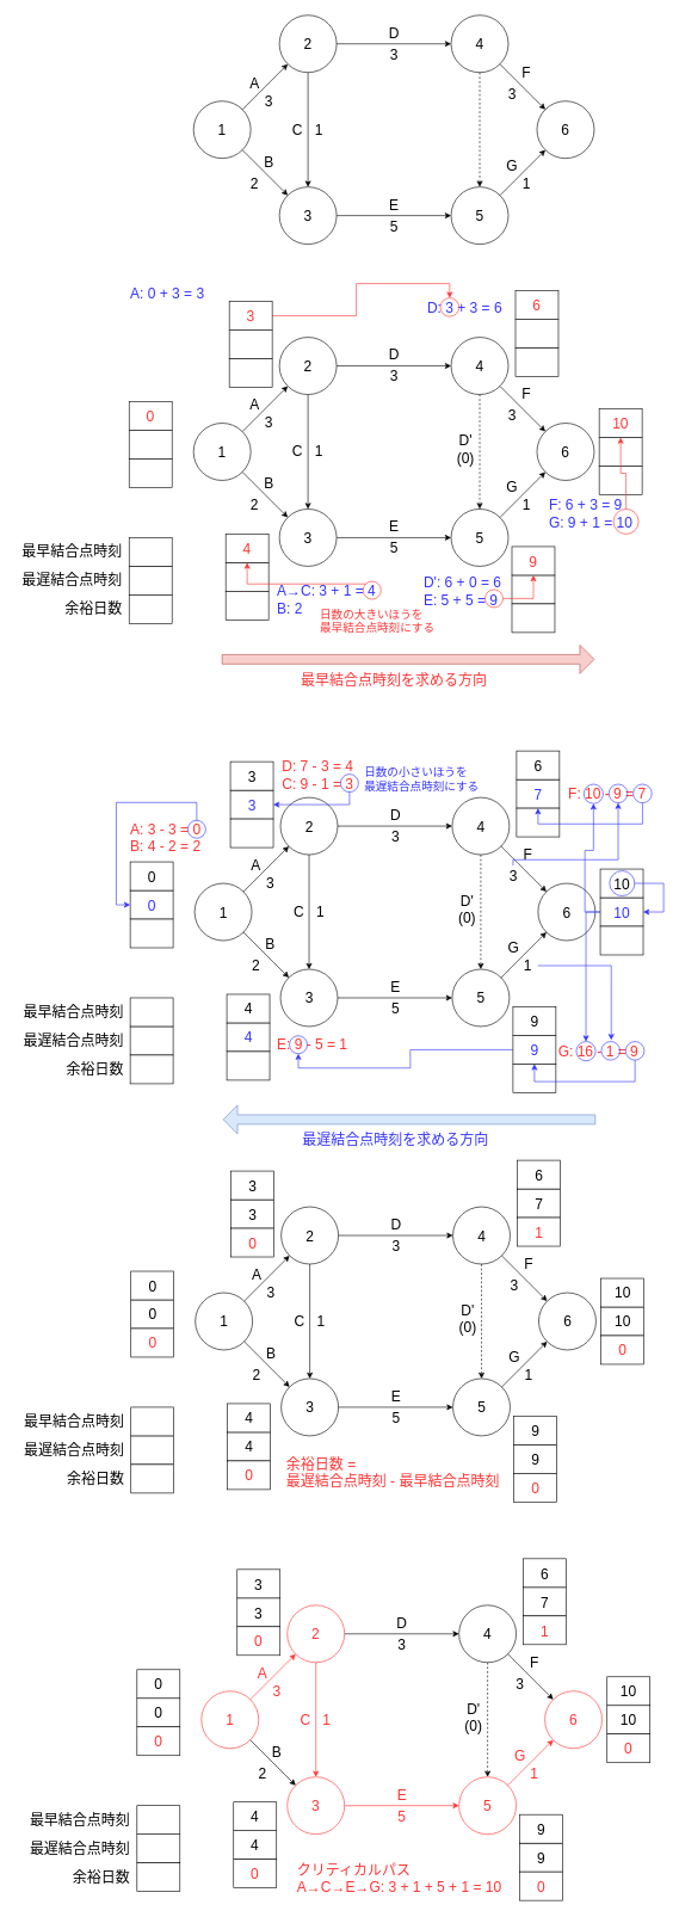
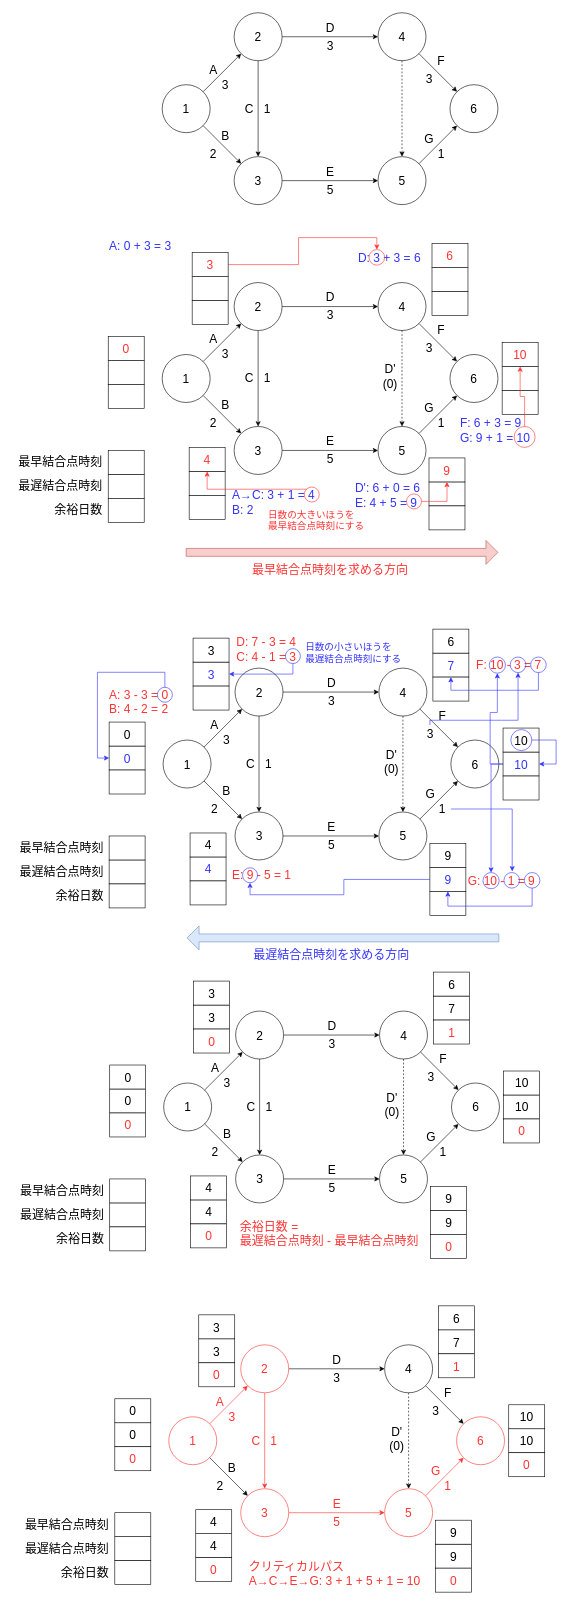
- <mxCell id="90" value="&lt;font style=&quot;font-size: 20px&quot; color=&quot;#3333ff&quot;&gt;D': 6 + 0 = 6&lt;br&gt;E: 5 + 5 = 9&lt;br&gt;&lt;/font&gt;" style="text;html=1;resizable=0;points=[];autosize=1;align=left;verticalAlign=top;spacingTop=-4;fontSize=16;fontColor=#FF3333;" vertex="1" parent="1"><mxGeometry x="590" y="797.5" width="120" height="40" as="geometry" /></mxCell>
+ <mxCell id="90" value="&lt;font style=&quot;font-size: 20px&quot; color=&quot;#3333ff&quot;&gt;D': 6 + 0 = 6&lt;br&gt;E: 4 + 5 = 9&lt;br&gt;&lt;/font&gt;" style="text;html=1;resizable=0;points=[];autosize=1;align=left;verticalAlign=top;spacingTop=-4;fontSize=16;fontColor=#FF3333;" vertex="1" parent="1"><mxGeometry x="590" y="797.5" width="120" height="40" as="geometry" /></mxCell>
- <mxCell id="173" value="&lt;font style=&quot;font-size: 20px&quot;&gt;D: 7 - 3 = 4&lt;br&gt;C: 9 - 1 = 3&lt;br&gt;&lt;/font&gt;" style="text;html=1;resizable=0;points=[];autosize=1;align=left;verticalAlign=top;spacingTop=-4;fontSize=16;fontColor=#FF3333;" vertex="1" parent="1"><mxGeometry x="391.5" y="1054.5" width="120" height="40" as="geometry" /></mxCell>
+ <mxCell id="173" value="&lt;font style=&quot;font-size: 20px&quot;&gt;D: 7 - 3 = 4&lt;br&gt;C: 4 - 1 = 3&lt;br&gt;&lt;/font&gt;" style="text;html=1;resizable=0;points=[];autosize=1;align=left;verticalAlign=top;spacingTop=-4;fontSize=16;fontColor=#FF3333;" vertex="1" parent="1"><mxGeometry x="391.5" y="1054.5" width="120" height="40" as="geometry" /></mxCell>
- <mxCell id="166" value="&lt;font style=&quot;font-size: 20px&quot;&gt;F: 10 - 9 = 7&lt;/font&gt;" style="text;html=1;resizable=0;points=[];autosize=1;align=left;verticalAlign=top;spacingTop=-4;fontSize=16;fontColor=#FF3333;" vertex="1" parent="1"><mxGeometry x="791.5" y="1093" width="120" height="20" as="geometry" /></mxCell>
+ <mxCell id="166" value="&lt;font style=&quot;font-size: 20px&quot;&gt;F: 10 - 3 = 7&lt;/font&gt;" style="text;html=1;resizable=0;points=[];autosize=1;align=left;verticalAlign=top;spacingTop=-4;fontSize=16;fontColor=#FF3333;" vertex="1" parent="1"><mxGeometry x="791.5" y="1093" width="120" height="20" as="geometry" /></mxCell>
- <mxCell id="161" value="&lt;font style=&quot;font-size: 20px&quot;&gt;G: 16 - 1 = 9&lt;/font&gt;" style="text;html=1;resizable=0;points=[];autosize=1;align=left;verticalAlign=top;spacingTop=-4;fontSize=16;fontColor=#FF3333;" vertex="1" parent="1"><mxGeometry x="778" y="1453" width="130" height="20" as="geometry" /></mxCell>
+ <mxCell id="161" value="&lt;font style=&quot;font-size: 20px&quot;&gt;G: 10 - 1 = 9&lt;/font&gt;" style="text;html=1;resizable=0;points=[];autosize=1;align=left;verticalAlign=top;spacingTop=-4;fontSize=16;fontColor=#FF3333;" vertex="1" parent="1"><mxGeometry x="778" y="1453" width="130" height="20" as="geometry" /></mxCell>
